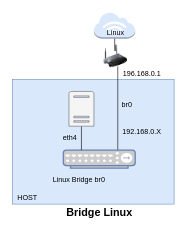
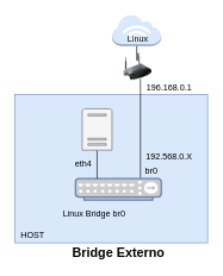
- <mxCell id="15" value="br0" style="text;html=1;resizable=0;autosize=1;align=center;verticalAlign=middle;points=[];fillColor=none;strokeColor=none;rounded=0;" parent="1" vertex="1"><mxGeometry x="195.82" y="165" width="30" height="20" as="geometry" /></mxCell>
+ <mxCell id="15" value="br0" style="text;html=1;resizable=0;autosize=1;align=center;verticalAlign=middle;points=[];fillColor=none;strokeColor=none;rounded=0;" parent="1" vertex="1"><mxGeometry x="195.82" y="230" width="30" height="20" as="geometry" /></mxCell>
- <mxCell id="14" value="192.168.0.X" style="text;html=1;resizable=0;autosize=1;align=center;verticalAlign=middle;points=[];fillColor=none;strokeColor=none;rounded=0;" parent="1" vertex="1"><mxGeometry x="195.82" y="210" width="80" height="20" as="geometry" /></mxCell>
+ <mxCell id="14" value="192.568.0.X" style="text;html=1;resizable=0;autosize=1;align=center;verticalAlign=middle;points=[];fillColor=none;strokeColor=none;rounded=0;" parent="1" vertex="1"><mxGeometry x="195.82" y="210" width="80" height="20" as="geometry" /></mxCell>
- <mxCell id="13" value="&lt;font size=&quot;1&quot;&gt;&lt;b style=&quot;font-size: 18px&quot;&gt;Bridge Linux&lt;/b&gt;&lt;/font&gt;" style="text;html=1;resizable=0;autosize=1;align=center;verticalAlign=middle;points=[];fillColor=none;strokeColor=none;rounded=0;" parent="1" vertex="1"><mxGeometry x="90.13" y="345" width="150" height="20" as="geometry" /></mxCell>
+ <mxCell id="13" value="&lt;font size=&quot;1&quot;&gt;&lt;b style=&quot;font-size: 18px&quot;&gt;Bridge Externo&lt;/b&gt;&lt;/font&gt;" style="text;html=1;resizable=0;autosize=1;align=center;verticalAlign=middle;points=[];fillColor=none;strokeColor=none;rounded=0;" parent="1" vertex="1"><mxGeometry x="90.13" y="345" width="150" height="20" as="geometry" /></mxCell>
